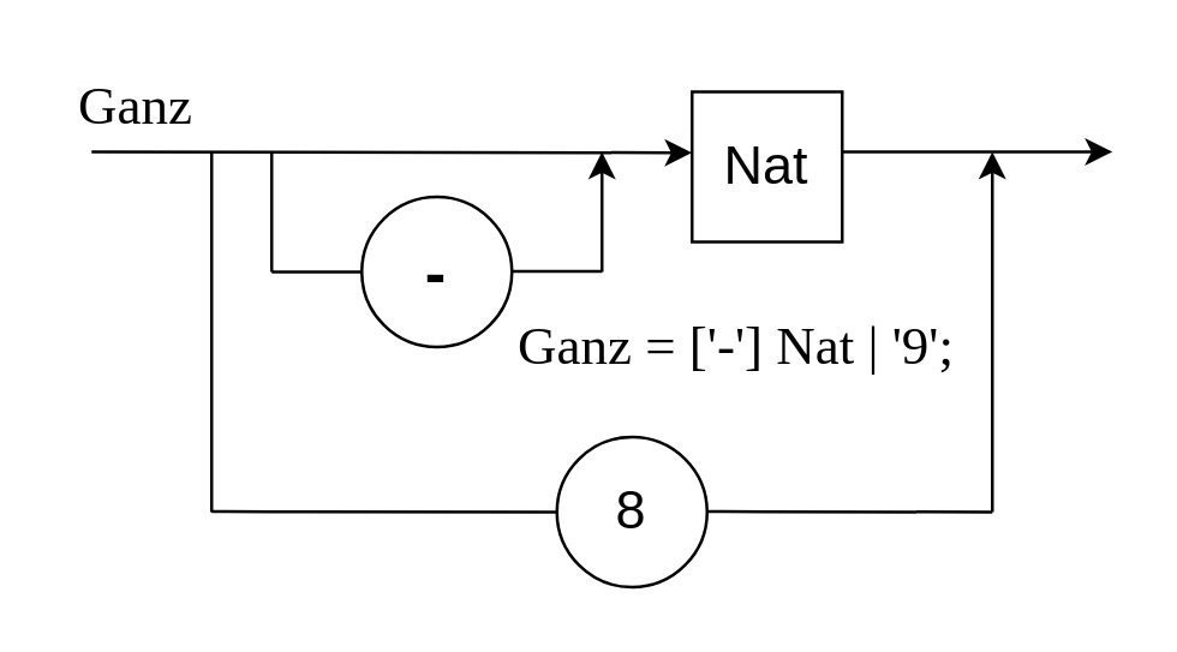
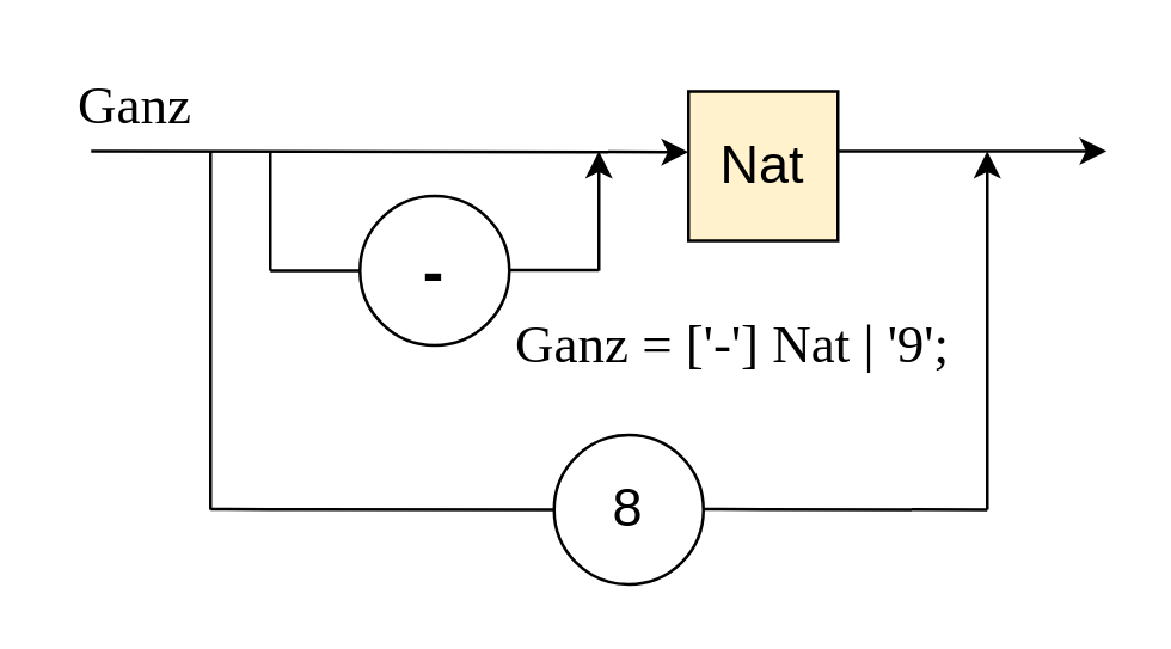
- <mxCell id="4" value="&lt;font style=&quot;font-size: 18px;&quot;&gt;Nat&lt;/font&gt;" style="rounded=0;whiteSpace=wrap;html=1;" parent="1" vertex="1"><mxGeometry x="230" y="30" width="50" height="50" as="geometry" /></mxCell>
+ <mxCell id="4" value="&lt;font style=&quot;font-size: 18px;&quot;&gt;Nat&lt;/font&gt;" style="rounded=0;whiteSpace=wrap;html=1;fillColor=#fff2cc;" parent="1" vertex="1"><mxGeometry x="230" y="30" width="50" height="50" as="geometry" /></mxCell>
